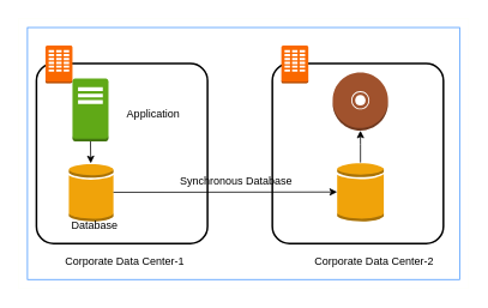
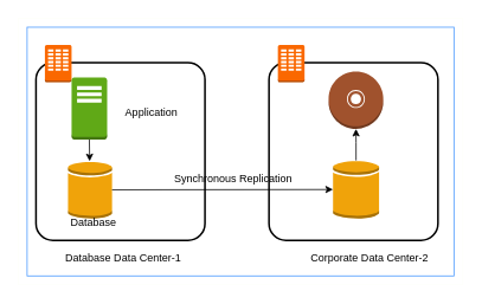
- <mxCell id="18" value="Synchronous Database" style="text;html=1;strokeColor=none;fillColor=none;align=center;verticalAlign=middle;whiteSpace=wrap;rounded=0;" parent="1" vertex="1"><mxGeometry x="192" y="191" width="140" height="20" as="geometry" /></mxCell>
+ <mxCell id="18" value="Synchronous Replication" style="text;html=1;strokeColor=none;fillColor=none;align=center;verticalAlign=middle;whiteSpace=wrap;rounded=0;" parent="1" vertex="1"><mxGeometry x="192" y="191" width="140" height="20" as="geometry" /></mxCell>
- <mxCell id="6" value="Corporate Data Center-1&amp;nbsp;" style="text;html=1;strokeColor=none;fillColor=none;align=center;verticalAlign=middle;whiteSpace=wrap;rounded=0;" parent="1" vertex="1"><mxGeometry x="70" y="280" width="140" height="20" as="geometry" /></mxCell>
+ <mxCell id="6" value="Database Data Center-1&amp;nbsp;" style="text;html=1;strokeColor=none;fillColor=none;align=center;verticalAlign=middle;whiteSpace=wrap;rounded=0;" parent="1" vertex="1"><mxGeometry x="70" y="280" width="140" height="20" as="geometry" /></mxCell>
